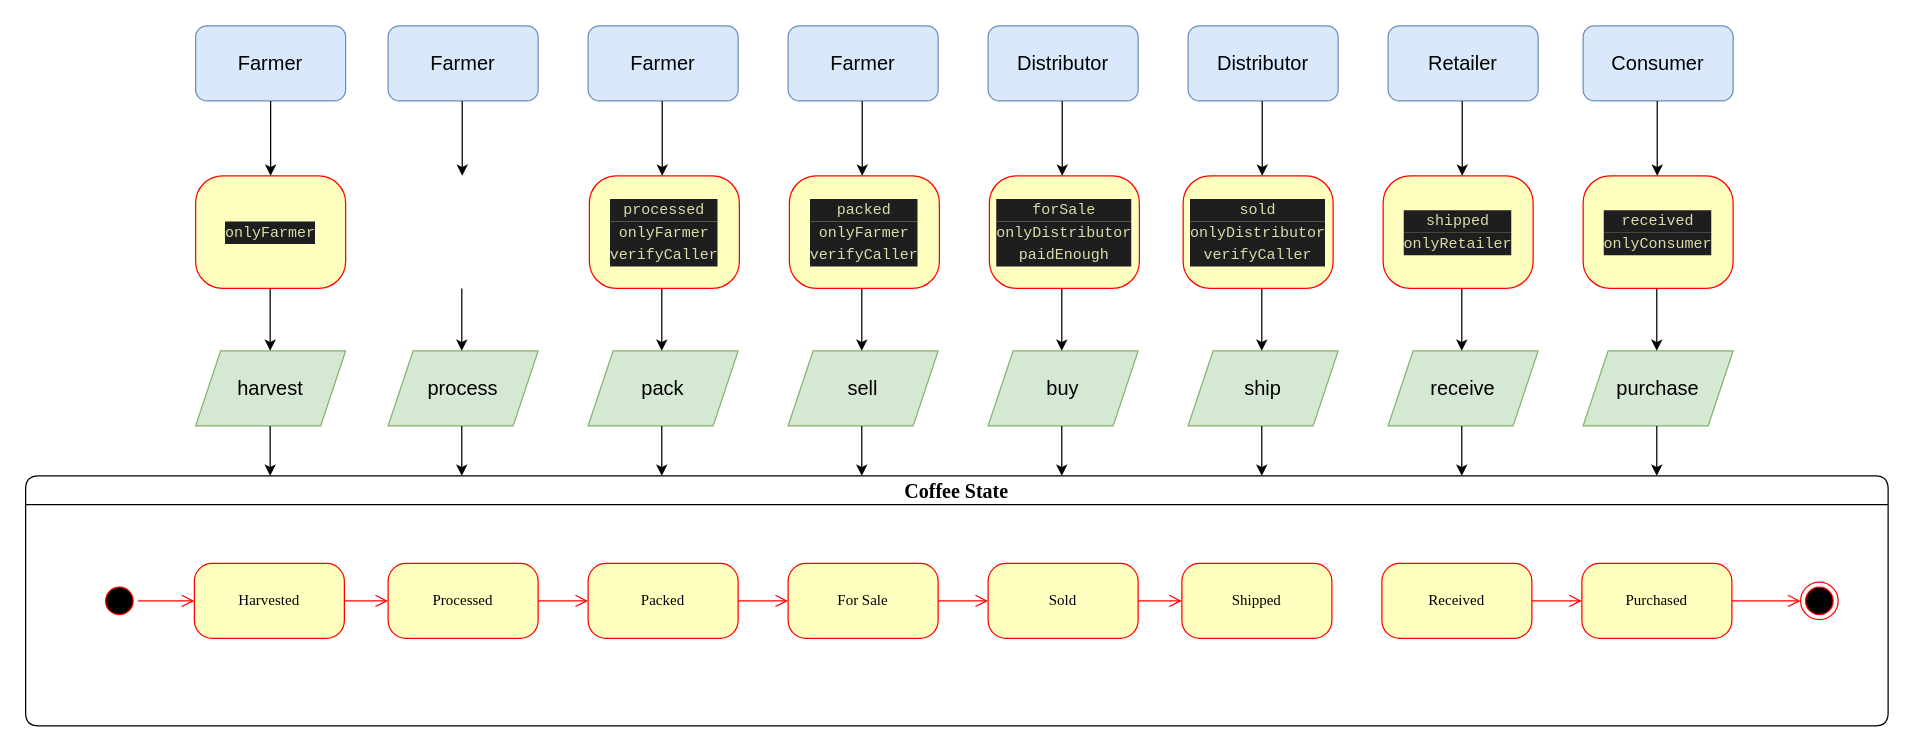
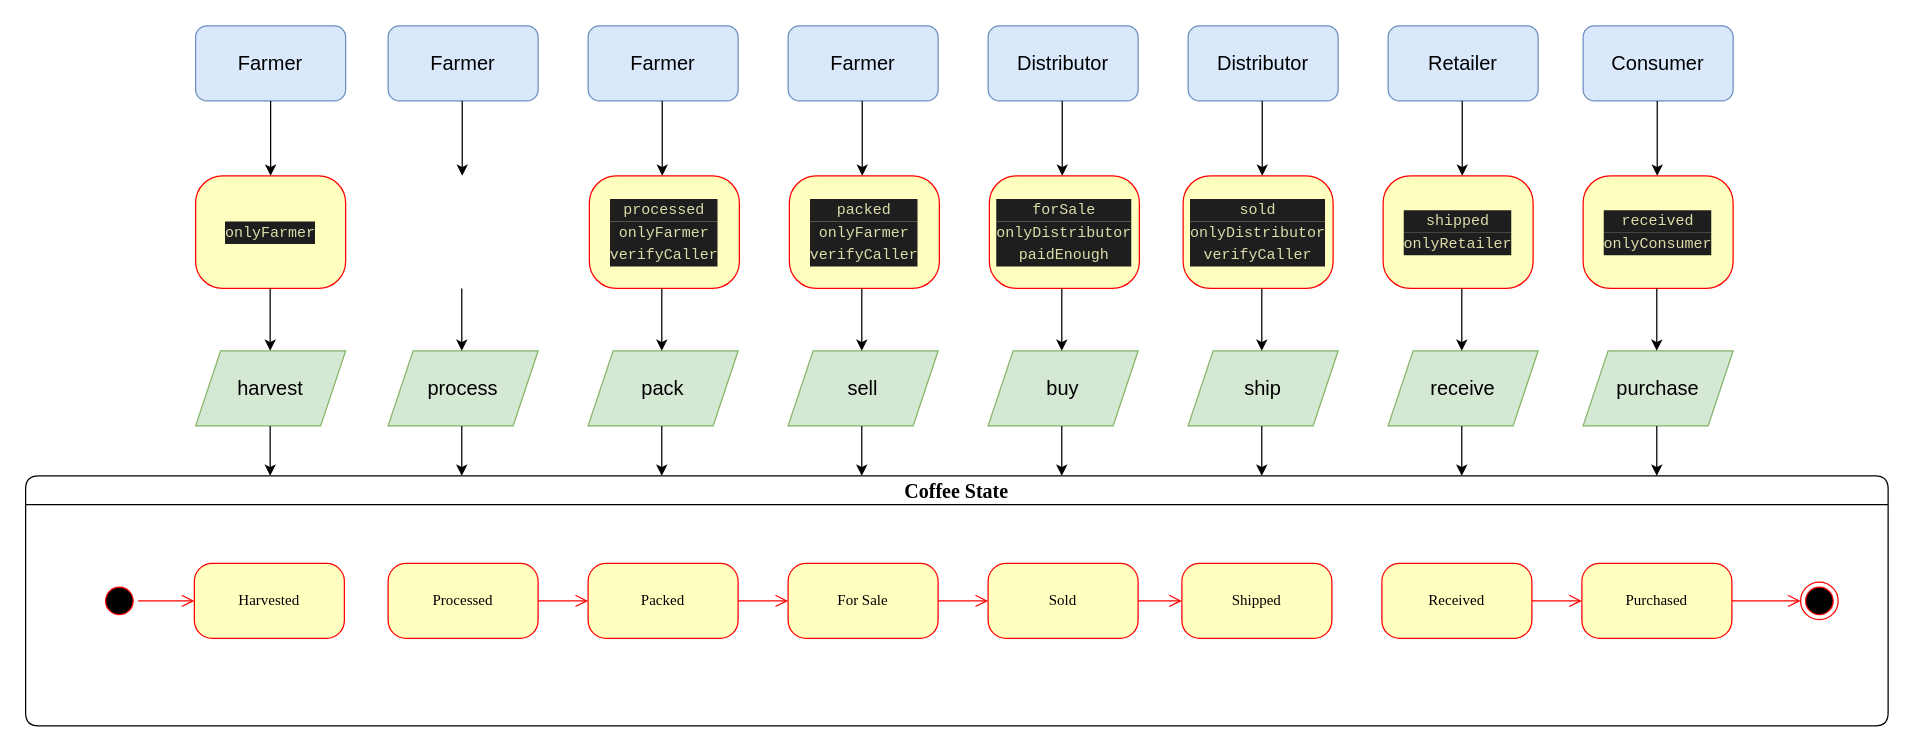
- <mxCell id="16" style="edgeStyle=elbowEdgeStyle;html=1;labelBackgroundColor=none;endArrow=open;endSize=8;strokeColor=#ff0000;fontFamily=Verdana;fontSize=12;align=left;" parent="7" source="8" target="9" edge="1"><mxGeometry relative="1" as="geometry" /></mxCell>
